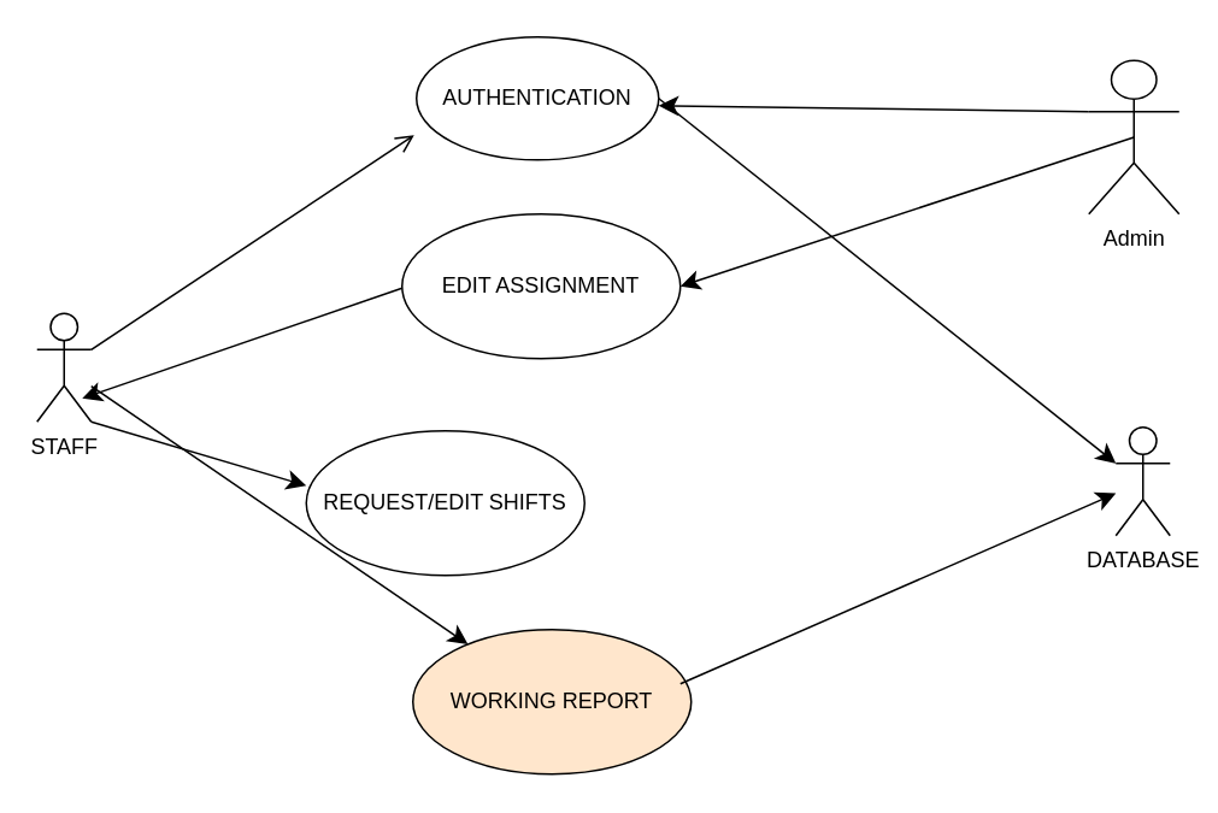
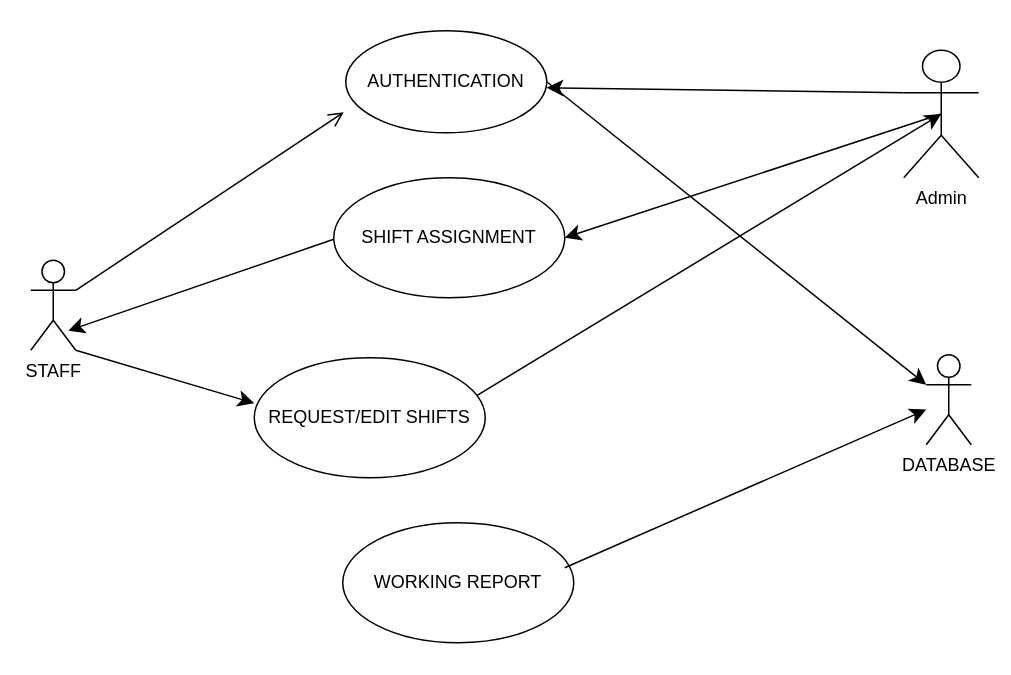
- <mxCell id="4" value="EDIT ASSIGNMENT" style="ellipse;whiteSpace=wrap;html=1;" vertex="1" parent="1"><mxGeometry x="222" y="118" width="154" height="80" as="geometry" /></mxCell>
+ <mxCell id="4" value="SHIFT ASSIGNMENT" style="ellipse;whiteSpace=wrap;html=1;" vertex="1" parent="1"><mxGeometry x="222" y="118" width="154" height="80" as="geometry" /></mxCell>
+ <mxCell id="15" value="" style="endArrow=classic;html=1;rounded=0;fontSize=12;startSize=8;endSize=8;curved=1;entryX=0.5;entryY=0.5;entryDx=0;entryDy=0;exitX=0.965;exitY=0.313;exitDx=0;exitDy=0;exitPerimeter=0;entryPerimeter=0;" edge="1" parent="1" source="5" target="7"><mxGeometry width="50" height="50" relative="1" as="geometry"><mxPoint x="627" y="73" as="sourcePoint" /><mxPoint x="386" y="168" as="targetPoint" /></mxGeometry></mxCell>
- <mxCell id="16" value="" style="endArrow=classic;html=1;rounded=0;fontSize=12;startSize=8;endSize=8;curved=1;" edge="1" parent="1" source="2" target="6"><mxGeometry width="50" height="50" relative="1" as="geometry"><mxPoint x="392" y="181" as="sourcePoint" /><mxPoint x="442" y="131" as="targetPoint" /></mxGeometry></mxCell>
- <mxCell id="6" value="WORKING REPORT" style="ellipse;whiteSpace=wrap;html=1;fillColor=#ffe6cc;" vertex="1" parent="1"><mxGeometry x="228" y="348" width="154" height="80" as="geometry" /></mxCell>
+ <mxCell id="6" value="WORKING REPORT" style="ellipse;whiteSpace=wrap;html=1;" vertex="1" parent="1"><mxGeometry x="228" y="348" width="154" height="80" as="geometry" /></mxCell>
